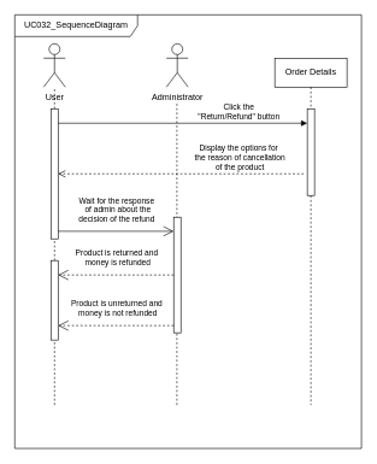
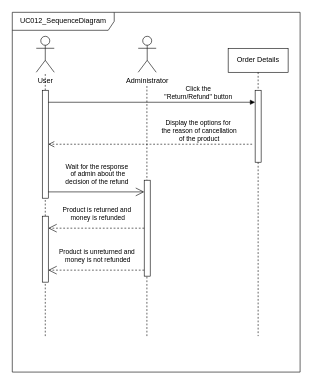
- <mxCell id="21" value="UC032_SequenceDiagram" style="shape=umlFrame;whiteSpace=wrap;html=1;pointerEvents=0;width=170;height=30;" vertex="1" parent="1"><mxGeometry x="20" y="20" width="480" height="600" as="geometry" /></mxCell>
+ <mxCell id="21" value="UC012_SequenceDiagram" style="shape=umlFrame;whiteSpace=wrap;html=1;pointerEvents=0;width=170;height=30;" vertex="1" parent="1"><mxGeometry x="20" y="20" width="480" height="600" as="geometry" /></mxCell>
